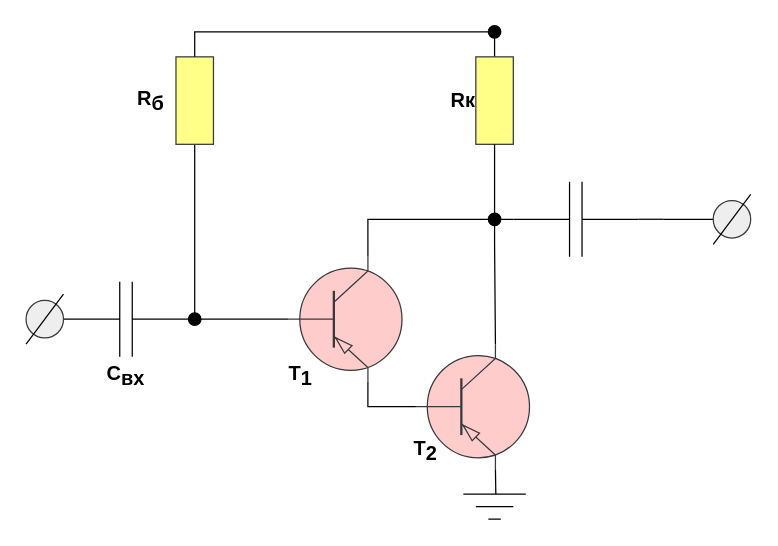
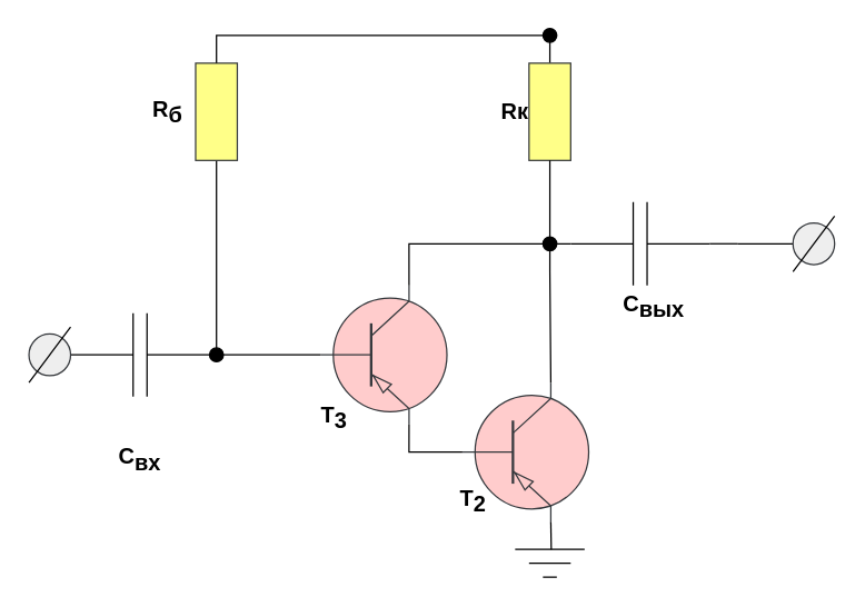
+ <mxCell id="21" value="С&lt;sub style=&quot;font-size: 16px;&quot;&gt;вых&lt;/sub&gt;" style="text;html=1;align=center;verticalAlign=middle;whiteSpace=wrap;rounded=0;fontSize=16;fontStyle=1" vertex="1" parent="1"><mxGeometry x="440" y="205" width="60" height="30" as="geometry" /></mxCell>
- <mxCell id="20" value="С&lt;sub style=&quot;font-size: 16px;&quot;&gt;вх&lt;/sub&gt;" style="text;html=1;align=center;verticalAlign=middle;whiteSpace=wrap;rounded=0;fontSize=16;fontStyle=1" vertex="1" parent="1"><mxGeometry x="70" y="285" width="60" height="30" as="geometry" /></mxCell>
+ <mxCell id="20" value="С&lt;sub style=&quot;font-size: 16px;&quot;&gt;вх&lt;/sub&gt;" style="text;html=1;align=center;verticalAlign=middle;whiteSpace=wrap;rounded=0;fontSize=16;fontStyle=1" vertex="1" parent="1"><mxGeometry x="70" y="315" width="60" height="30" as="geometry" /></mxCell>
- <mxCell id="22" value="T&lt;sub style=&quot;font-size: 16px;&quot;&gt;1&lt;/sub&gt;" style="text;html=1;align=center;verticalAlign=middle;whiteSpace=wrap;rounded=0;fontSize=16;fontStyle=1" vertex="1" parent="1"><mxGeometry x="210" y="285" width="60" height="30" as="geometry" /></mxCell>
+ <mxCell id="22" value="T&lt;sub style=&quot;font-size: 16px;&quot;&gt;3&lt;/sub&gt;" style="text;html=1;align=center;verticalAlign=middle;whiteSpace=wrap;rounded=0;fontSize=16;fontStyle=1" vertex="1" parent="1"><mxGeometry x="210" y="285" width="60" height="30" as="geometry" /></mxCell>
